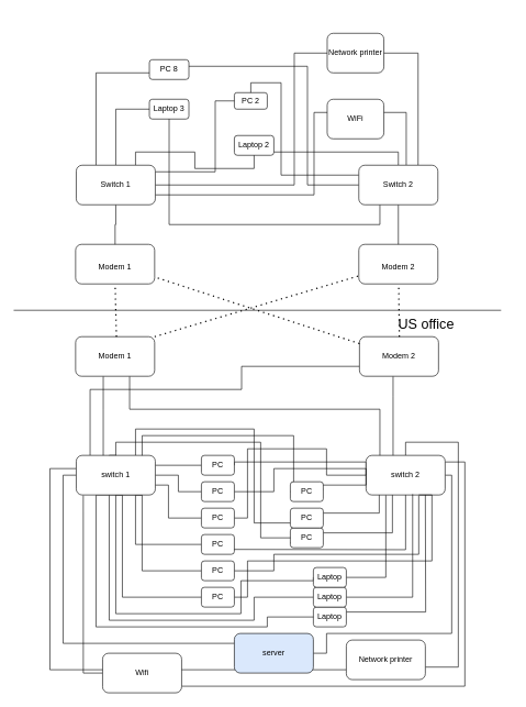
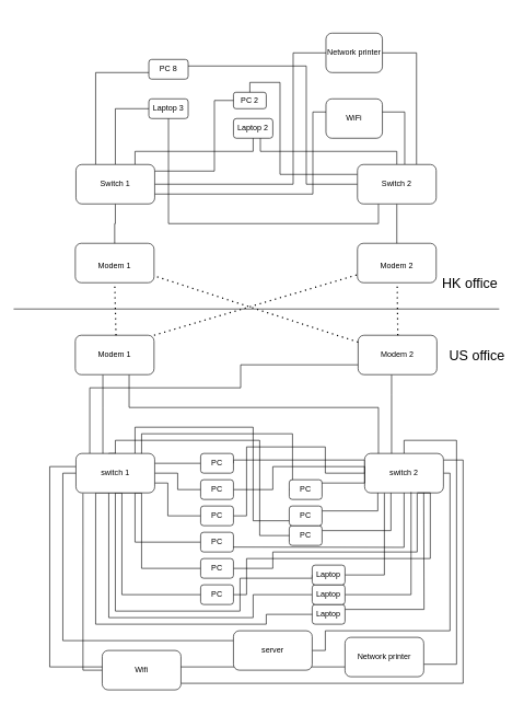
- <mxCell id="70" value="Laptop 2" style="rounded=1;whiteSpace=wrap;html=1;fontSize=12;" vertex="1" parent="1"><mxGeometry x="355" y="205" width="60" height="30" as="geometry" /></mxCell>
+ <mxCell id="70" value="Laptop 2" style="rounded=1;whiteSpace=wrap;html=1;fontSize=12;" vertex="1" parent="1"><mxGeometry x="355" y="180" width="60" height="30" as="geometry" /></mxCell>
+ <mxCell id="67" value="&lt;font style=&quot;font-size: 21px&quot;&gt;HK office&lt;/font&gt;" style="text;html=1;align=center;verticalAlign=middle;resizable=0;points=[];autosize=1;strokeColor=none;fillColor=none;fontSize=12;" vertex="1" parent="1"><mxGeometry x="665" y="420" width="100" height="20" as="geometry" /></mxCell>
- <mxCell id="60" value="&lt;font style=&quot;font-size: 21px&quot;&gt;US office&lt;/font&gt;" style="text;html=1;align=center;verticalAlign=middle;resizable=0;points=[];autosize=1;strokeColor=none;fillColor=none;" vertex="1" parent="1"><mxGeometry x="596" y="480" width="100" height="20" as="geometry" /></mxCell>
+ <mxCell id="60" value="&lt;font style=&quot;font-size: 21px&quot;&gt;US office&lt;/font&gt;" style="text;html=1;align=center;verticalAlign=middle;resizable=0;points=[];autosize=1;strokeColor=none;fillColor=none;" vertex="1" parent="1"><mxGeometry x="676" y="530" width="100" height="20" as="geometry" /></mxCell>
- <mxCell id="9" value="server" style="rounded=1;whiteSpace=wrap;html=1;fillColor=#dae8fc;" vertex="1" parent="1"><mxGeometry x="355" y="960" width="120" height="60" as="geometry" /></mxCell>
+ <mxCell id="9" value="server" style="rounded=1;whiteSpace=wrap;html=1;" vertex="1" parent="1"><mxGeometry x="355" y="960" width="120" height="60" as="geometry" /></mxCell>
